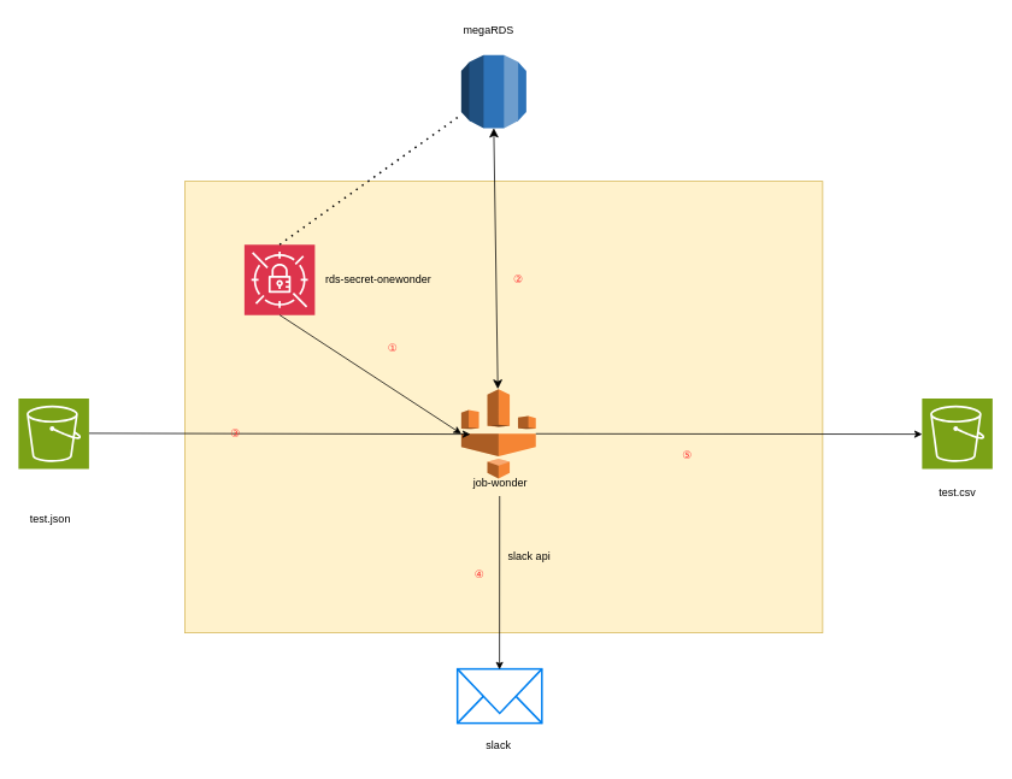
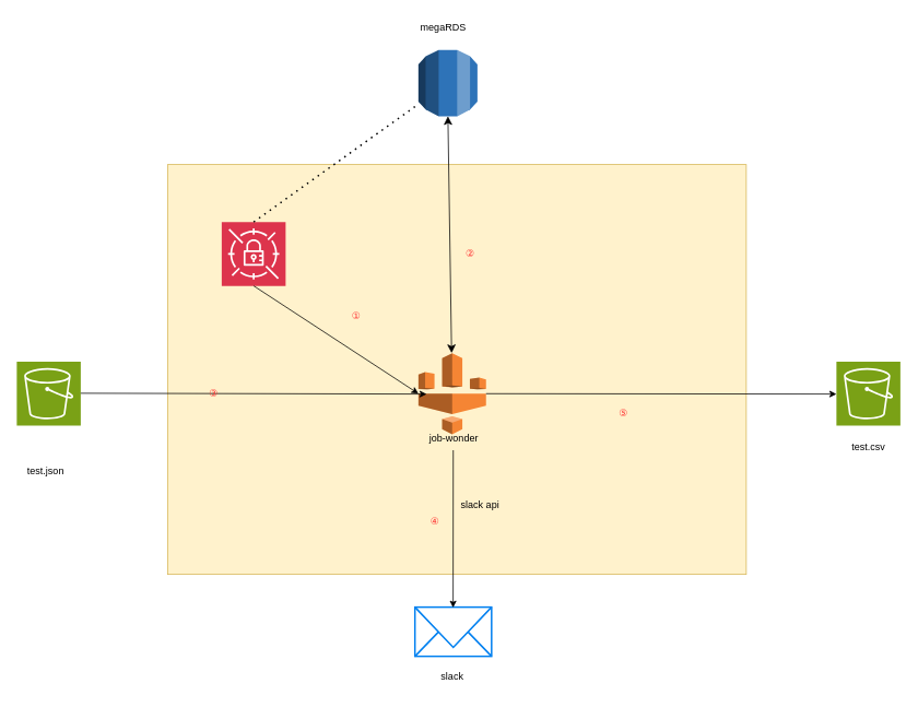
- <mxCell id="18" value="rds-secret-onewonder" style="text;html=1;align=center;verticalAlign=middle;resizable=0;points=[];autosize=1;strokeColor=none;fillColor=none;" vertex="1" parent="1"><mxGeometry x="348" y="294" width="140" height="30" as="geometry" /></mxCell>
